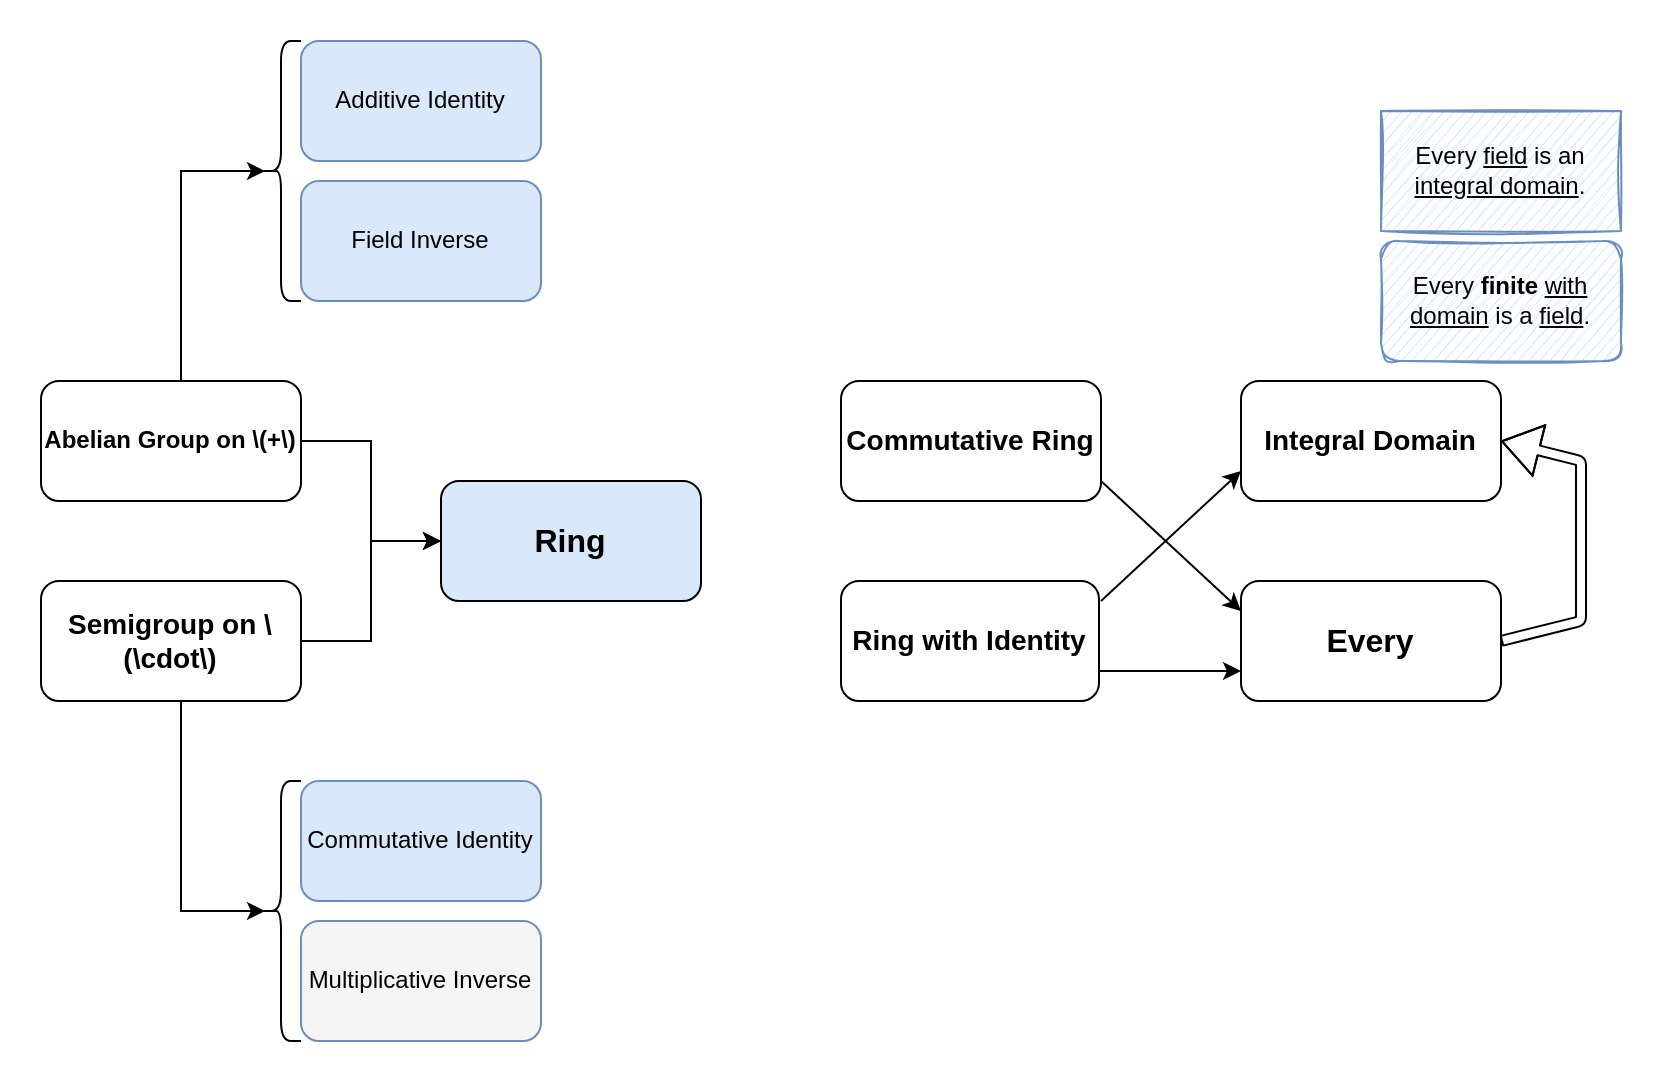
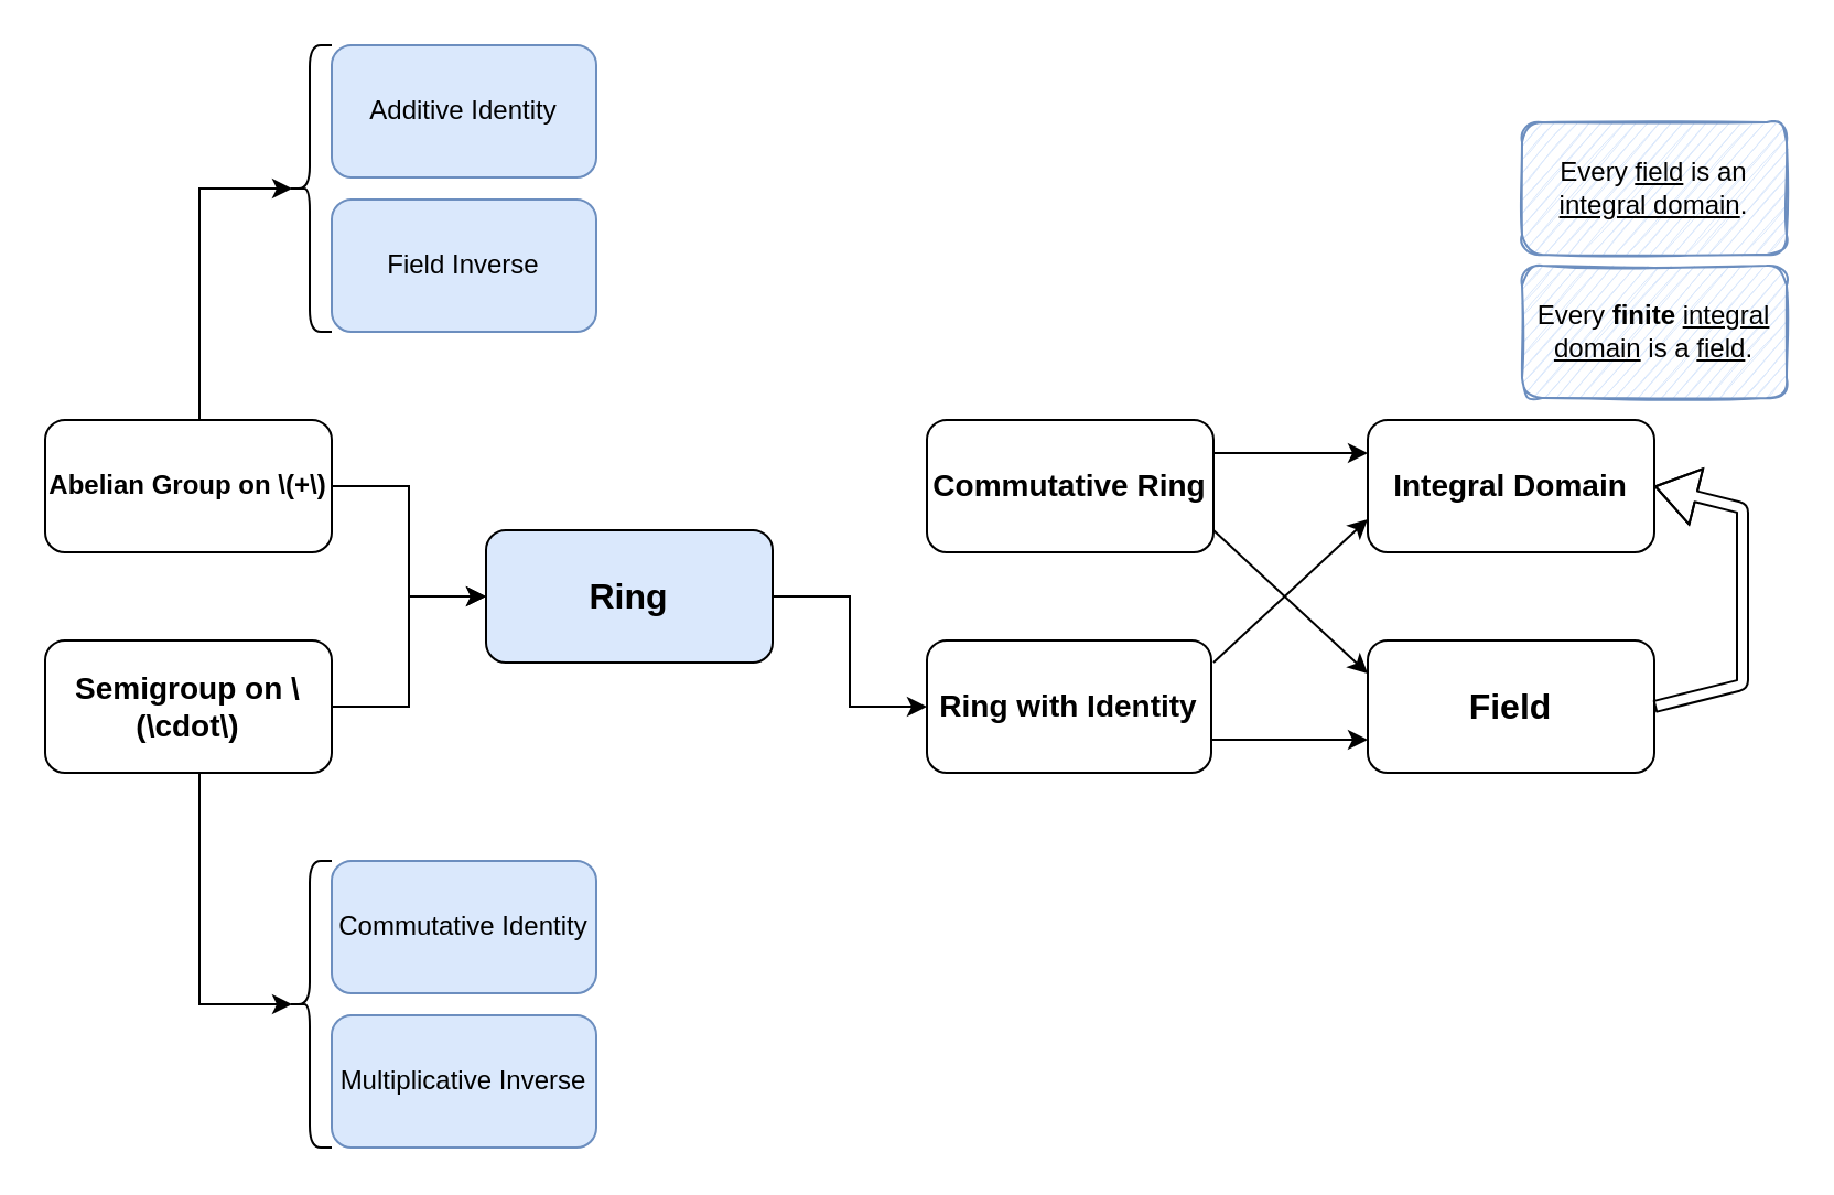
- <mxCell id="46" value="Every &lt;u&gt;field&lt;/u&gt; is an &lt;u&gt;integral domain&lt;/u&gt;." style="whiteSpace=wrap;html=1;fillColor=#dae8fc;strokeColor=#6c8ebf;sketch=1;rounded=0;" parent="1" vertex="1"><mxGeometry x="690" y="55" width="120" height="60" as="geometry" /></mxCell>
+ <mxCell id="46" value="Every &lt;u&gt;field&lt;/u&gt; is an &lt;u&gt;integral domain&lt;/u&gt;." style="rounded=1;whiteSpace=wrap;html=1;fillColor=#dae8fc;strokeColor=#6c8ebf;sketch=1;" parent="1" vertex="1"><mxGeometry x="690" y="55" width="120" height="60" as="geometry" /></mxCell>
- <mxCell id="45" value="Every &lt;b&gt;finite &lt;/b&gt;&lt;u&gt;with domain&lt;/u&gt; is a &lt;u&gt;field&lt;/u&gt;." style="rounded=1;whiteSpace=wrap;html=1;fillColor=#dae8fc;strokeColor=#6c8ebf;sketch=1;" parent="1" vertex="1"><mxGeometry x="690" y="120" width="120" height="60" as="geometry" /></mxCell>
+ <mxCell id="45" value="Every &lt;b&gt;finite &lt;/b&gt;&lt;u&gt;integral domain&lt;/u&gt; is a &lt;u&gt;field&lt;/u&gt;." style="rounded=1;whiteSpace=wrap;html=1;fillColor=#dae8fc;strokeColor=#6c8ebf;sketch=1;" parent="1" vertex="1"><mxGeometry x="690" y="120" width="120" height="60" as="geometry" /></mxCell>
+ <mxCell id="16" style="edgeStyle=orthogonalEdgeStyle;rounded=0;orthogonalLoop=1;jettySize=auto;html=1;exitX=1;exitY=0.25;exitDx=0;exitDy=0;entryX=0;entryY=0.25;entryDx=0;entryDy=0;" parent="1" source="17" target="20" edge="1"><mxGeometry relative="1" as="geometry" /></mxCell>
+ <mxCell id="8" style="edgeStyle=orthogonalEdgeStyle;rounded=0;orthogonalLoop=1;jettySize=auto;html=1;entryX=0;entryY=0.5;entryDx=0;entryDy=0;" parent="1" source="9" target="19" edge="1"><mxGeometry relative="1" as="geometry" /></mxCell>
- <mxCell id="21" value="Every" style="rounded=1;whiteSpace=wrap;html=1;sketch=0;fontSize=16;fontStyle=1" parent="1" vertex="1"><mxGeometry x="620" y="290" width="130" height="60" as="geometry" /></mxCell>
+ <mxCell id="21" value="Field" style="rounded=1;whiteSpace=wrap;html=1;sketch=0;fontSize=16;fontStyle=1" parent="1" vertex="1"><mxGeometry x="620" y="290" width="130" height="60" as="geometry" /></mxCell>
- <mxCell id="15" value="Multiplicative Inverse" style="whiteSpace=wrap;html=1;rounded=1;fillColor=#f5f5f5;strokeColor=#6c8ebf;" parent="1" vertex="1"><mxGeometry x="150" y="460" width="120" height="60" as="geometry" /></mxCell>
+ <mxCell id="15" value="Multiplicative Inverse" style="whiteSpace=wrap;html=1;rounded=1;fillColor=#dae8fc;strokeColor=#6c8ebf;" parent="1" vertex="1"><mxGeometry x="150" y="460" width="120" height="60" as="geometry" /></mxCell>
